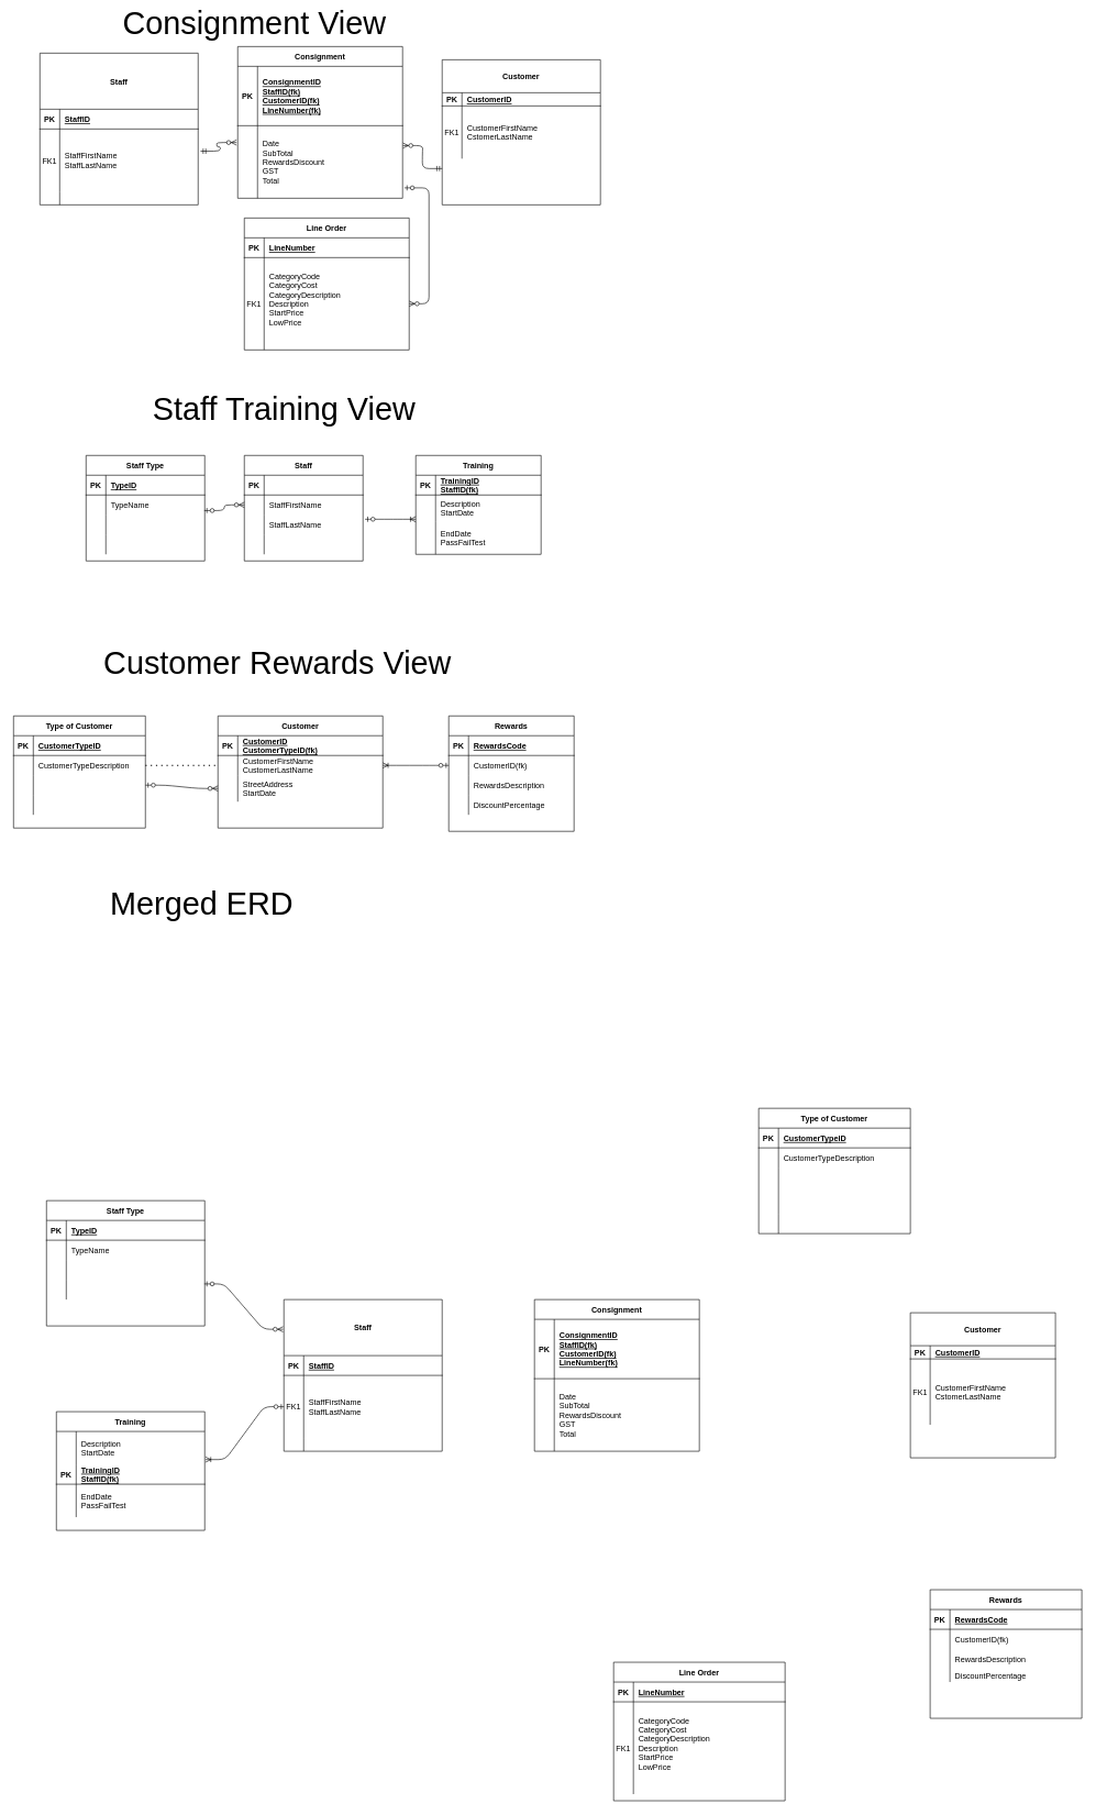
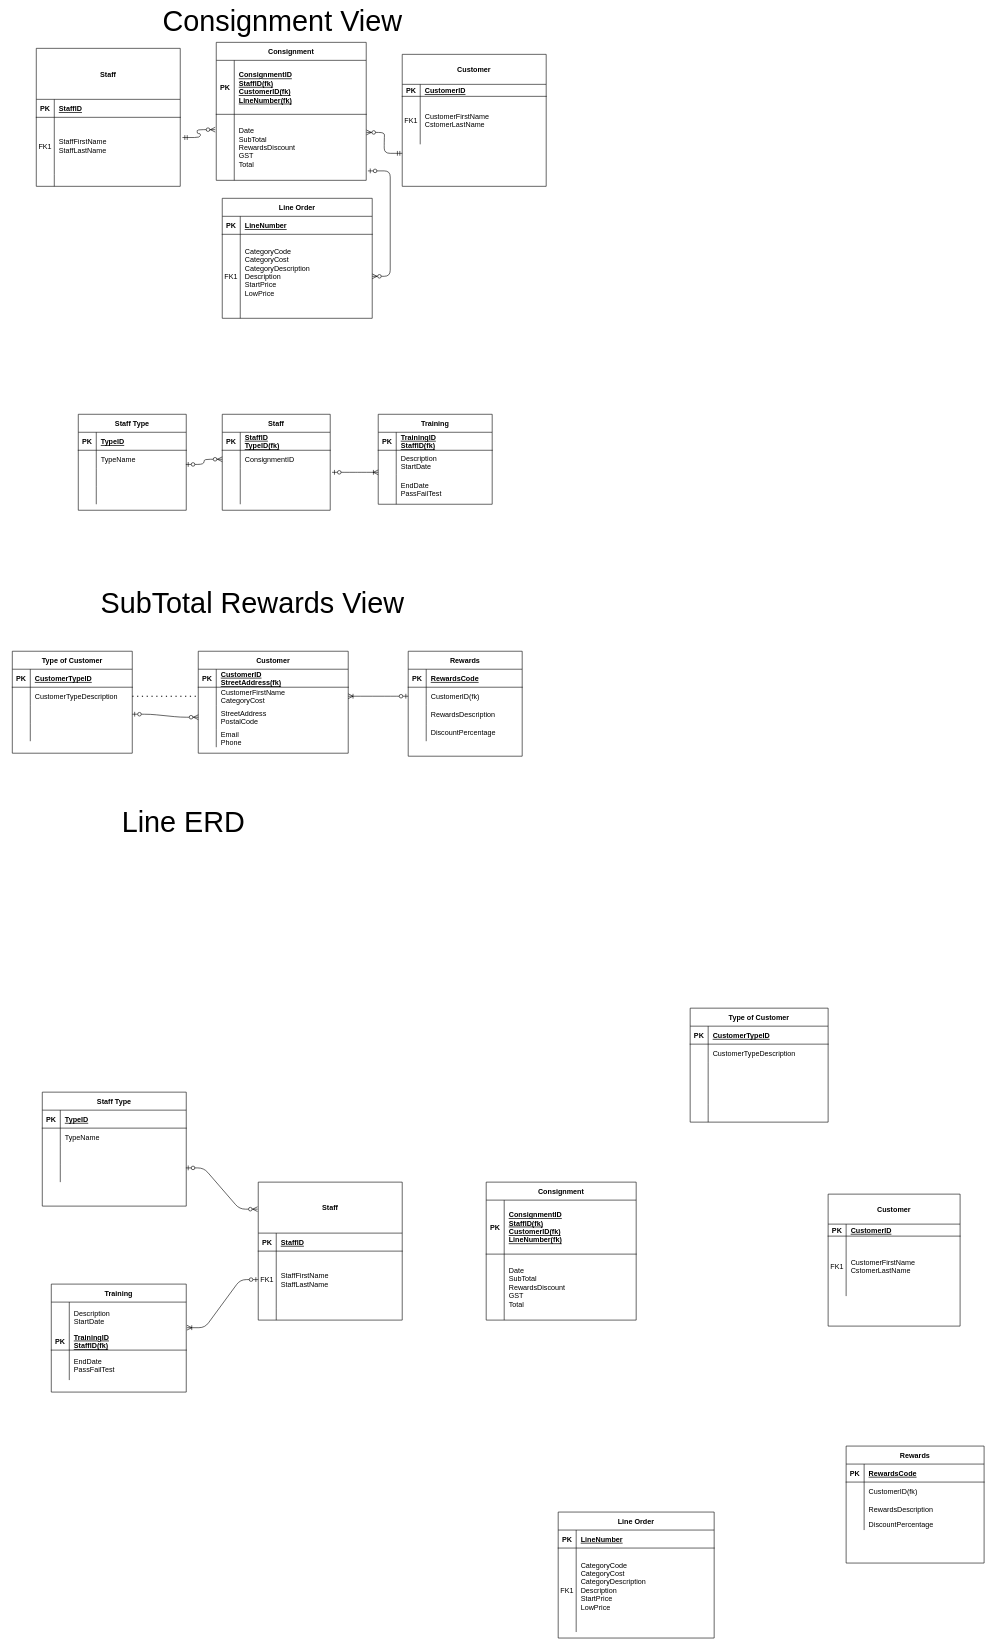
- <mxCell id="34" value="&lt;font style=&quot;font-size: 48px&quot;&gt;Consignment View&lt;/font&gt;" style="text;html=1;align=center;verticalAlign=middle;resizable=0;points=[];autosize=1;" vertex="1" parent="1"><mxGeometry x="180" y="20" width="410" height="30" as="geometry" /></mxCell>
+ <mxCell id="34" value="&lt;font style=&quot;font-size: 48px&quot;&gt;Consignment View&lt;/font&gt;" style="text;html=1;align=center;verticalAlign=middle;resizable=0;points=[];autosize=1;" vertex="1" parent="1"><mxGeometry x="265" y="20" width="410" height="30" as="geometry" /></mxCell>
- <mxCell id="35" value="&lt;font style=&quot;font-size: 48px&quot;&gt;Staff Training View&lt;/font&gt;" style="text;html=1;align=center;verticalAlign=middle;resizable=0;points=[];autosize=1;" vertex="1" parent="1"><mxGeometry x="225" y="605" width="410" height="30" as="geometry" /></mxCell>
+ <mxCell id="39" value="StaffID&#10;TypeID(fk)" style="shape=partialRectangle;connectable=0;fillColor=none;top=0;left=0;bottom=0;right=0;align=left;spacingLeft=6;fontStyle=5;overflow=hidden;" vertex="1" parent="37"><mxGeometry x="30" width="150" height="30" as="geometry" /></mxCell>
- <mxCell id="42" value="StaffFirstName" style="shape=partialRectangle;connectable=0;fillColor=none;top=0;left=0;bottom=0;right=0;align=left;spacingLeft=6;overflow=hidden;" vertex="1" parent="40"><mxGeometry x="30" width="150" height="30" as="geometry" /></mxCell>
+ <mxCell id="42" value="ConsignmentID" style="shape=partialRectangle;connectable=0;fillColor=none;top=0;left=0;bottom=0;right=0;align=left;spacingLeft=6;overflow=hidden;" vertex="1" parent="40"><mxGeometry x="30" width="150" height="30" as="geometry" /></mxCell>
- <mxCell id="45" value="StaffLastName" style="shape=partialRectangle;connectable=0;fillColor=none;top=0;left=0;bottom=0;right=0;align=left;spacingLeft=6;overflow=hidden;" vertex="1" parent="43"><mxGeometry x="30" width="150" height="30" as="geometry" /></mxCell>
- <mxCell id="74" value="&lt;font style=&quot;font-size: 48px&quot;&gt;Customer Rewards View&lt;/font&gt;" style="text;html=1;align=center;verticalAlign=middle;resizable=0;points=[];autosize=1;" vertex="1" parent="1"><mxGeometry x="150" y="990" width="540" height="30" as="geometry" /></mxCell>
+ <mxCell id="74" value="&lt;font style=&quot;font-size: 48px&quot;&gt;SubTotal Rewards View&lt;/font&gt;" style="text;html=1;align=center;verticalAlign=middle;resizable=0;points=[];autosize=1;" vertex="1" parent="1"><mxGeometry x="150" y="990" width="540" height="30" as="geometry" /></mxCell>
- <mxCell id="78" value="CustomerID&#10;CustomerTypeID(fk)" style="shape=partialRectangle;connectable=0;fillColor=none;top=0;left=0;bottom=0;right=0;align=left;spacingLeft=6;fontStyle=5;overflow=hidden;" vertex="1" parent="76"><mxGeometry x="30" width="220" height="30" as="geometry" /></mxCell>
+ <mxCell id="78" value="CustomerID&#10;StreetAddress(fk)" style="shape=partialRectangle;connectable=0;fillColor=none;top=0;left=0;bottom=0;right=0;align=left;spacingLeft=6;fontStyle=5;overflow=hidden;" vertex="1" parent="76"><mxGeometry x="30" width="220" height="30" as="geometry" /></mxCell>
- <mxCell id="81" value="CustomerFirstName&#10;CustomerLastName" style="shape=partialRectangle;connectable=0;fillColor=none;top=0;left=0;bottom=0;right=0;align=left;spacingLeft=6;overflow=hidden;" vertex="1" parent="79"><mxGeometry x="30" width="220" height="30" as="geometry" /></mxCell>
+ <mxCell id="81" value="CustomerFirstName&#10;CategoryCost" style="shape=partialRectangle;connectable=0;fillColor=none;top=0;left=0;bottom=0;right=0;align=left;spacingLeft=6;overflow=hidden;" vertex="1" parent="79"><mxGeometry x="30" width="220" height="30" as="geometry" /></mxCell>
- <mxCell id="84" value="StreetAddress&#10;StartDate" style="shape=partialRectangle;connectable=0;fillColor=none;top=0;left=0;bottom=0;right=0;align=left;spacingLeft=6;overflow=hidden;" vertex="1" parent="82"><mxGeometry x="30" width="220" height="40" as="geometry" /></mxCell>
+ <mxCell id="84" value="StreetAddress&#10;PostalCode" style="shape=partialRectangle;connectable=0;fillColor=none;top=0;left=0;bottom=0;right=0;align=left;spacingLeft=6;overflow=hidden;" vertex="1" parent="82"><mxGeometry x="30" width="220" height="40" as="geometry" /></mxCell>
+ <mxCell id="87" value="Email&#10;Phone" style="shape=partialRectangle;connectable=0;fillColor=none;top=0;left=0;bottom=0;right=0;align=left;spacingLeft=6;overflow=hidden;" vertex="1" parent="85"><mxGeometry x="30" width="220" height="30" as="geometry" /></mxCell>
- <mxCell id="117" value="&lt;font style=&quot;font-size: 48px&quot;&gt;Merged ERD&lt;/font&gt;" style="text;html=1;align=center;verticalAlign=middle;resizable=0;points=[];autosize=1;" vertex="1" parent="1"><mxGeometry x="160" y="1355" width="290" height="30" as="geometry" /></mxCell>
+ <mxCell id="117" value="&lt;font style=&quot;font-size: 48px&quot;&gt;Line ERD&lt;/font&gt;" style="text;html=1;align=center;verticalAlign=middle;resizable=0;points=[];autosize=1;" vertex="1" parent="1"><mxGeometry x="160" y="1355" width="290" height="30" as="geometry" /></mxCell>
